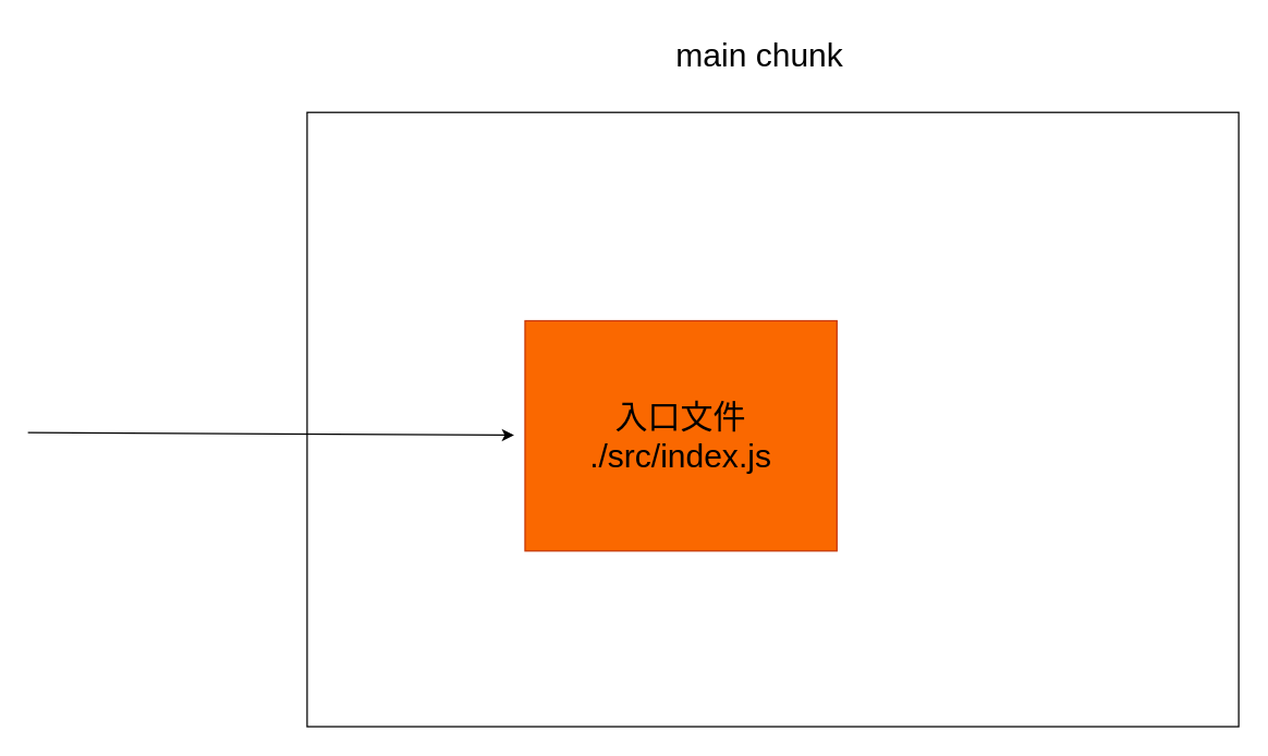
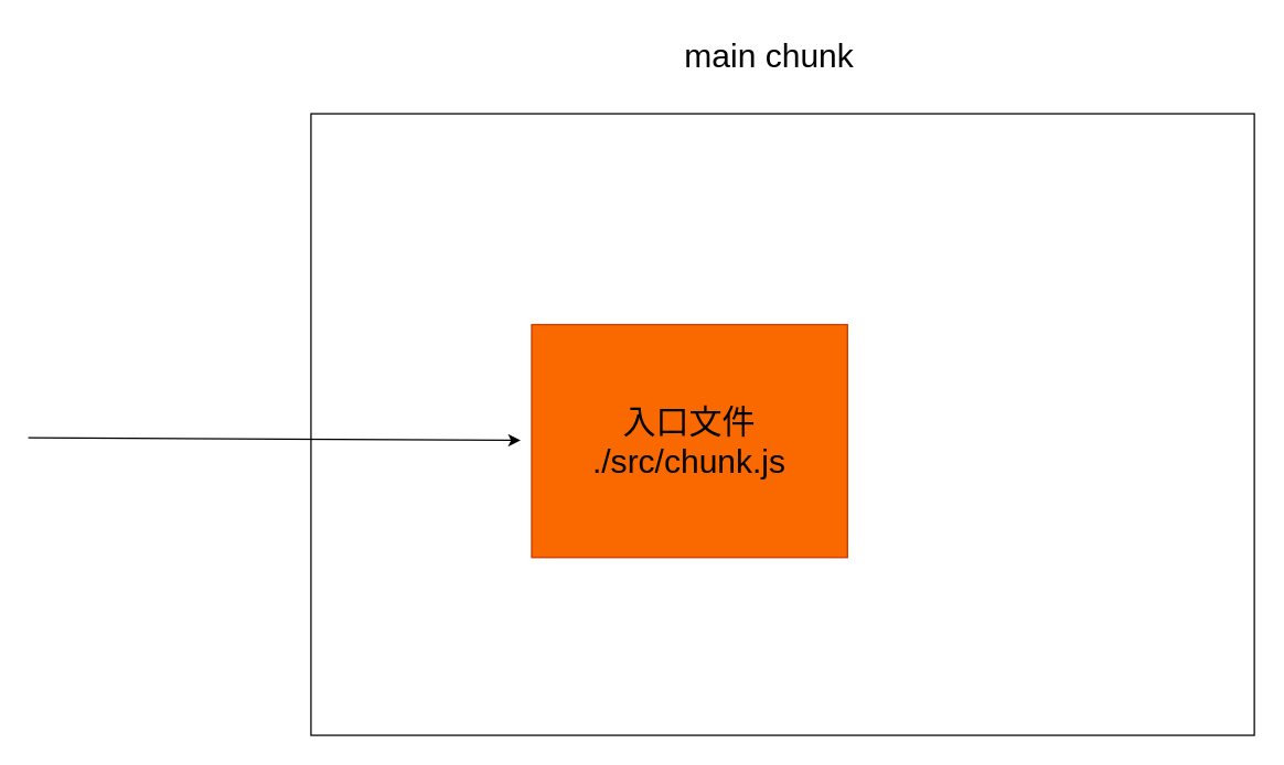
- <mxCell id="5" value="入口文件&lt;br style=&quot;font-size: 24px;&quot;&gt;./src/index.js" style="rounded=0;whiteSpace=wrap;html=1;fillColor=#fa6800;fontColor=#000000;strokeColor=#C73500;fontSize=24;" vertex="1" parent="1"><mxGeometry x="385" y="235" width="229" height="169" as="geometry" /></mxCell>
+ <mxCell id="5" value="入口文件&lt;br style=&quot;font-size: 24px;&quot;&gt;./src/chunk.js" style="rounded=0;whiteSpace=wrap;html=1;fillColor=#fa6800;fontColor=#000000;strokeColor=#C73500;fontSize=24;" vertex="1" parent="1"><mxGeometry x="385" y="235" width="229" height="169" as="geometry" /></mxCell>
